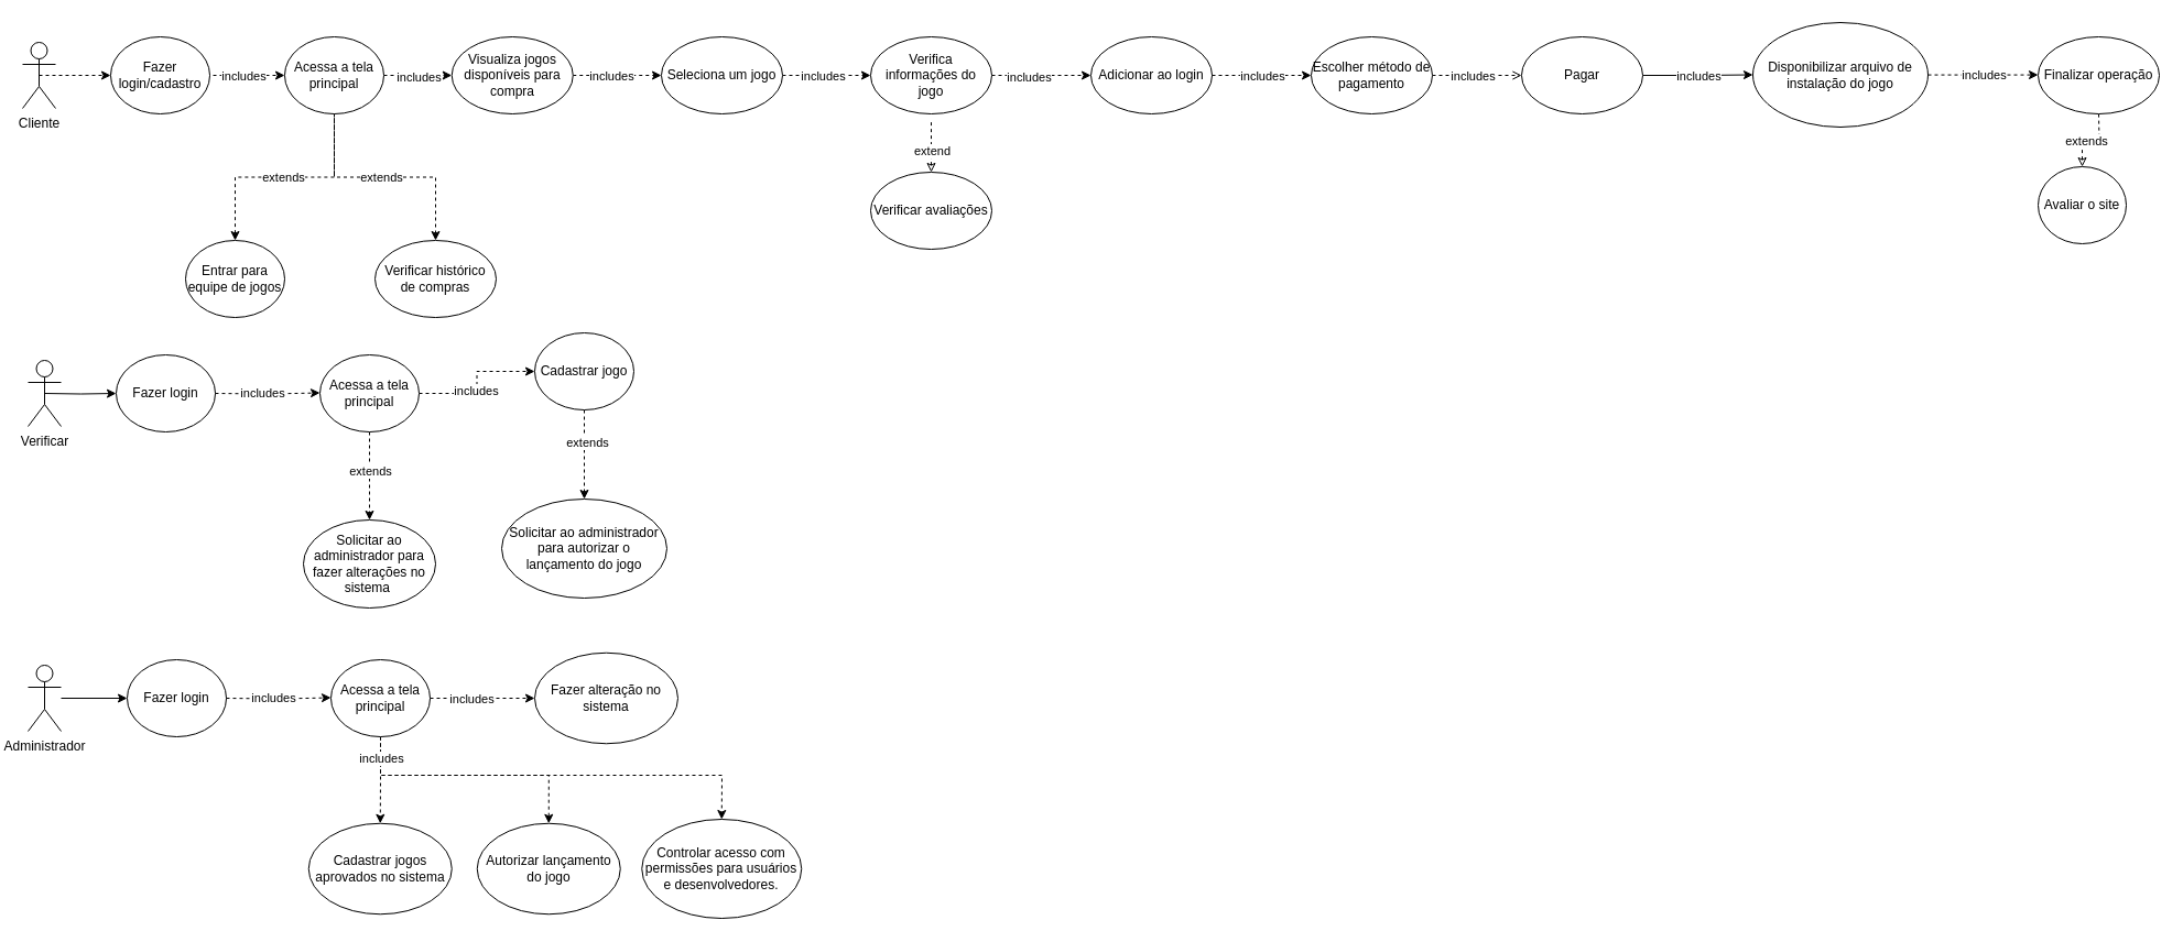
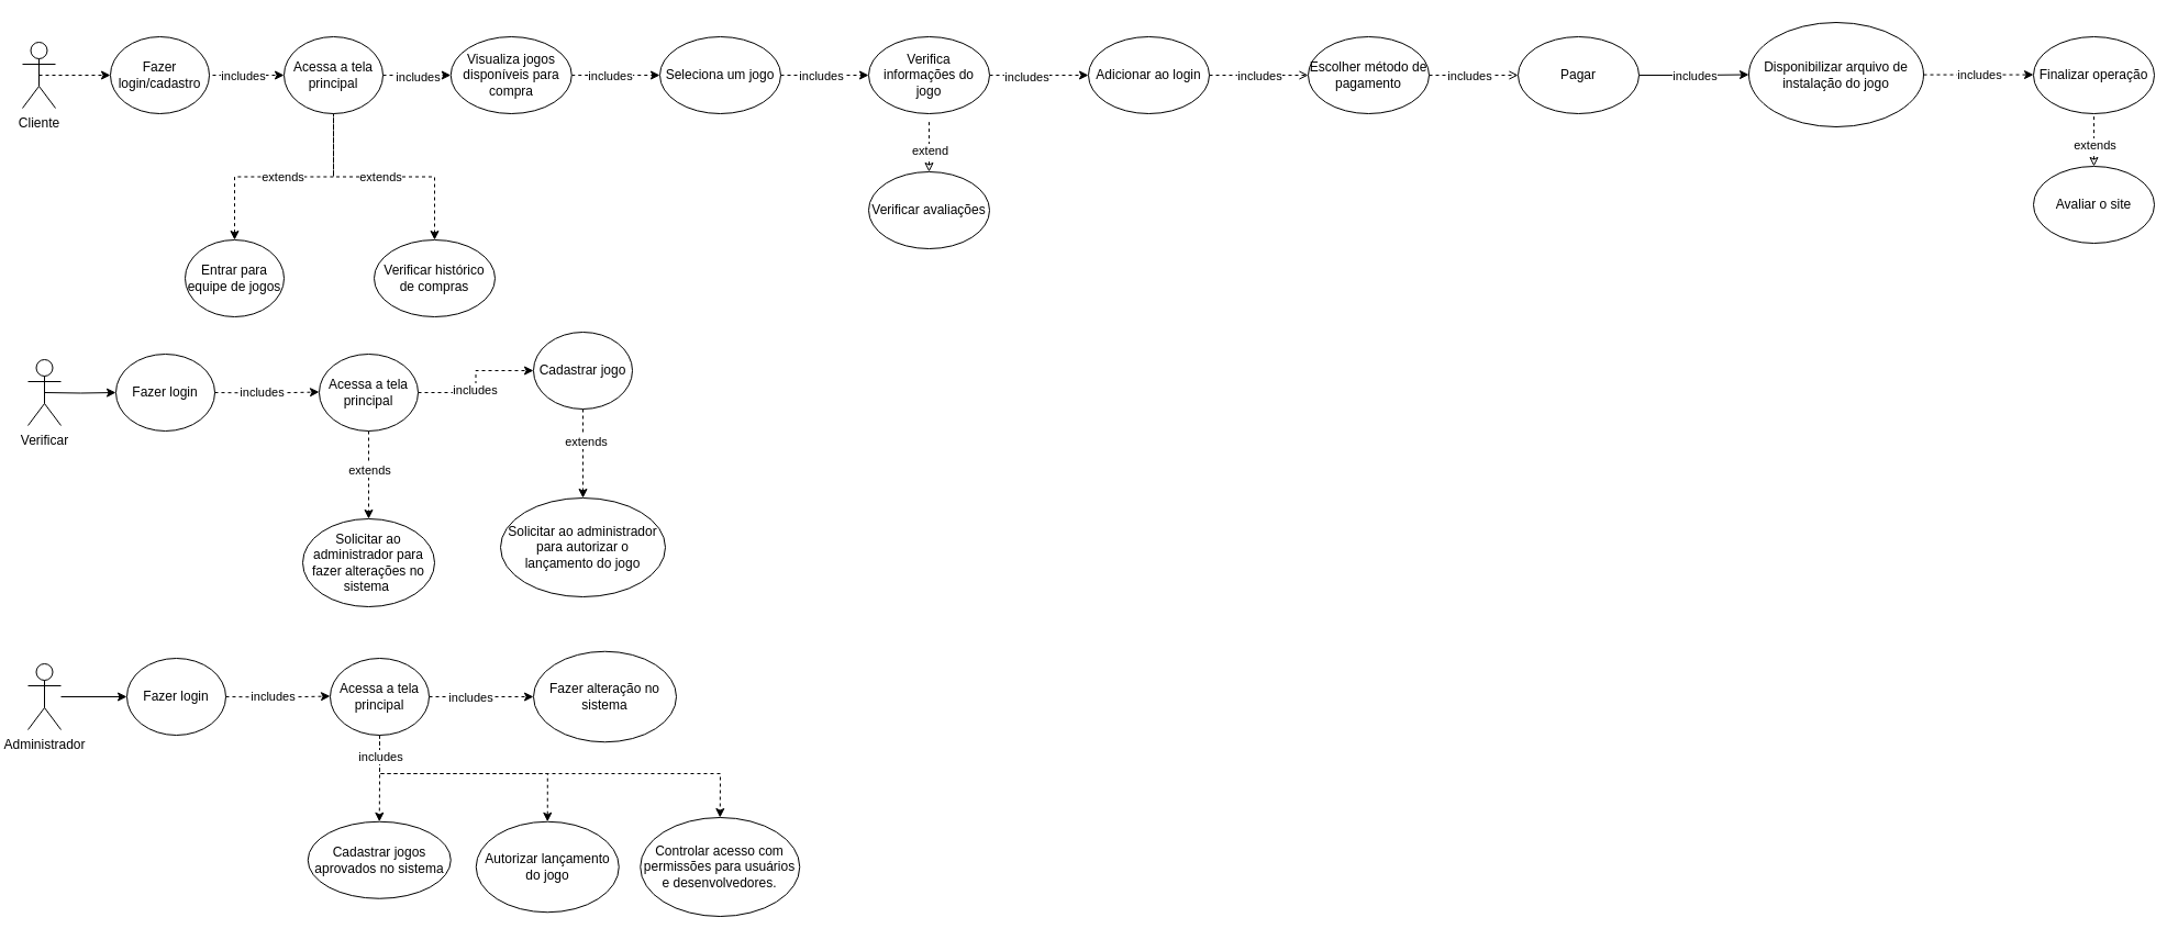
- <mxCell id="35" value="" style="edgeStyle=orthogonalEdgeStyle;rounded=0;orthogonalLoop=1;jettySize=auto;html=1;dashed=1;" edge="1" parent="1" source="24" target="37"><mxGeometry relative="1" as="geometry"><mxPoint x="1100" y="68" as="sourcePoint" /><mxPoint x="1330" y="68" as="targetPoint" /></mxGeometry></mxCell>
+ <mxCell id="35" value="" style="edgeStyle=orthogonalEdgeStyle;rounded=0;orthogonalLoop=1;jettySize=auto;html=1;dashed=1;endArrow=open;" edge="1" parent="1" source="24" target="37"><mxGeometry relative="1" as="geometry"><mxPoint x="1100" y="68" as="sourcePoint" /><mxPoint x="1330" y="68" as="targetPoint" /></mxGeometry></mxCell>
- <mxCell id="34" value="Avaliar o site" style="ellipse;whiteSpace=wrap;html=1;" vertex="1" parent="1"><mxGeometry x="1850" y="151" width="80" height="70" as="geometry" /></mxCell>
+ <mxCell id="34" value="Avaliar o site" style="ellipse;whiteSpace=wrap;html=1;" vertex="1" parent="1"><mxGeometry x="1850" y="151" width="110" height="70" as="geometry" /></mxCell>
- <mxCell id="54" value="&lt;div&gt;Cadastrar jogos aprovados no sistema&lt;/div&gt;" style="ellipse;whiteSpace=wrap;html=1;" vertex="1" parent="1"><mxGeometry x="279.75" y="747.75" width="130" height="82.5" as="geometry" /></mxCell>
+ <mxCell id="54" value="&lt;div&gt;Cadastrar jogos aprovados no sistema&lt;/div&gt;" style="ellipse;whiteSpace=wrap;html=1;" vertex="1" parent="1"><mxGeometry x="279.75" y="747.75" width="130" height="70" as="geometry" /></mxCell>
